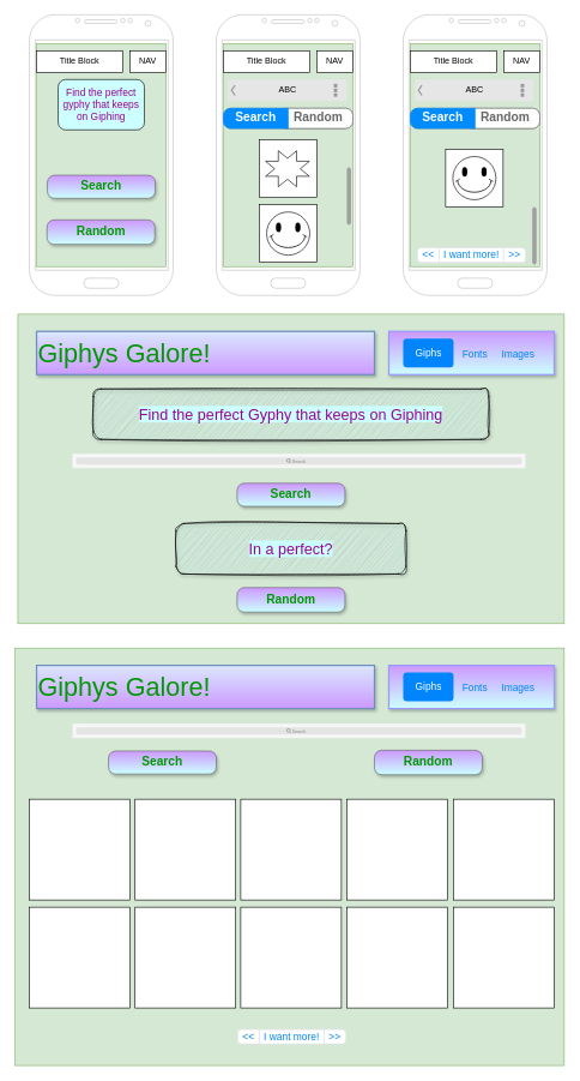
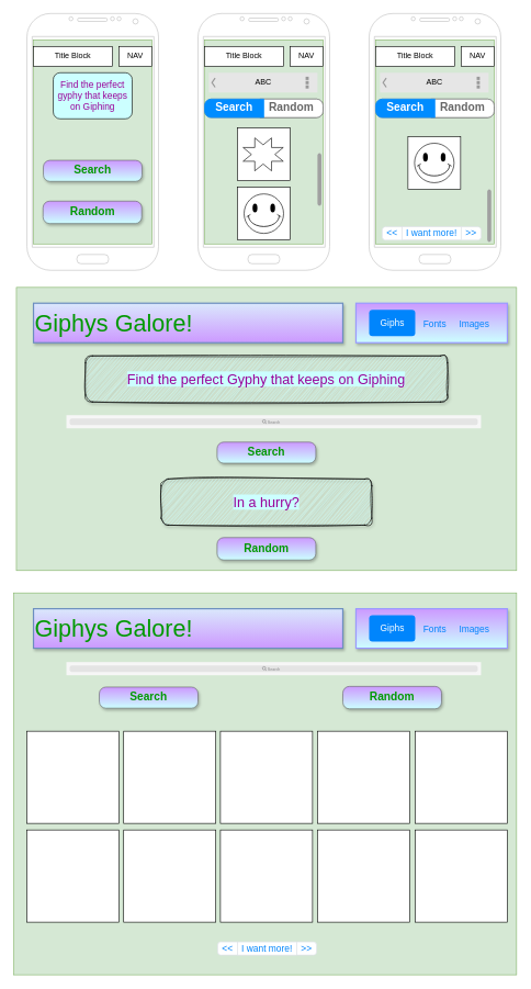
- <mxCell id="48" value="&lt;div style=&quot;&quot;&gt;&lt;font style=&quot;background-color: rgb(204, 255, 255); font-size: 21px;&quot; color=&quot;#990099&quot;&gt;In a perfect?&lt;/font&gt;&lt;/div&gt;" style="rounded=1;whiteSpace=wrap;html=1;align=center;fillColor=#CCFFFF;sketch=1;curveFitting=1;jiggle=2;shadow=1;" vertex="1" parent="1"><mxGeometry x="244" y="727" width="320" height="70" as="geometry" /></mxCell>
+ <mxCell id="48" value="&lt;div style=&quot;&quot;&gt;&lt;font style=&quot;background-color: rgb(204, 255, 255); font-size: 21px;&quot; color=&quot;#990099&quot;&gt;In a hurry?&lt;/font&gt;&lt;/div&gt;" style="rounded=1;whiteSpace=wrap;html=1;align=center;fillColor=#CCFFFF;sketch=1;curveFitting=1;jiggle=2;shadow=1;" vertex="1" parent="1"><mxGeometry x="244" y="727" width="320" height="70" as="geometry" /></mxCell>
